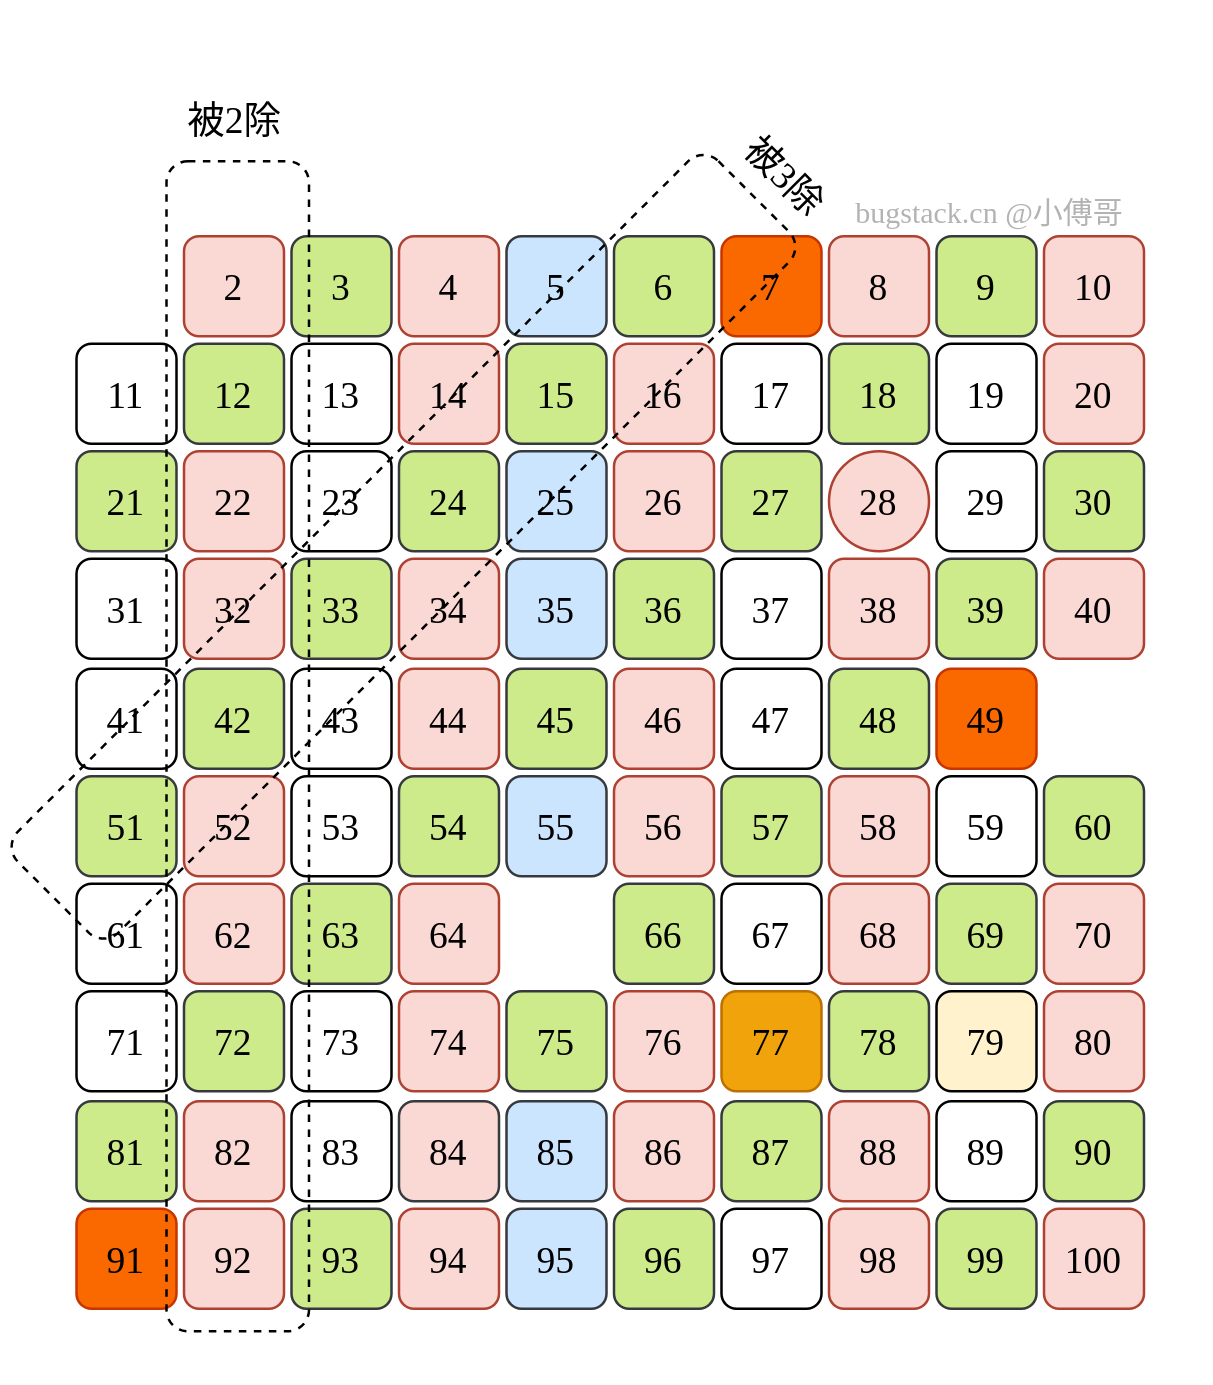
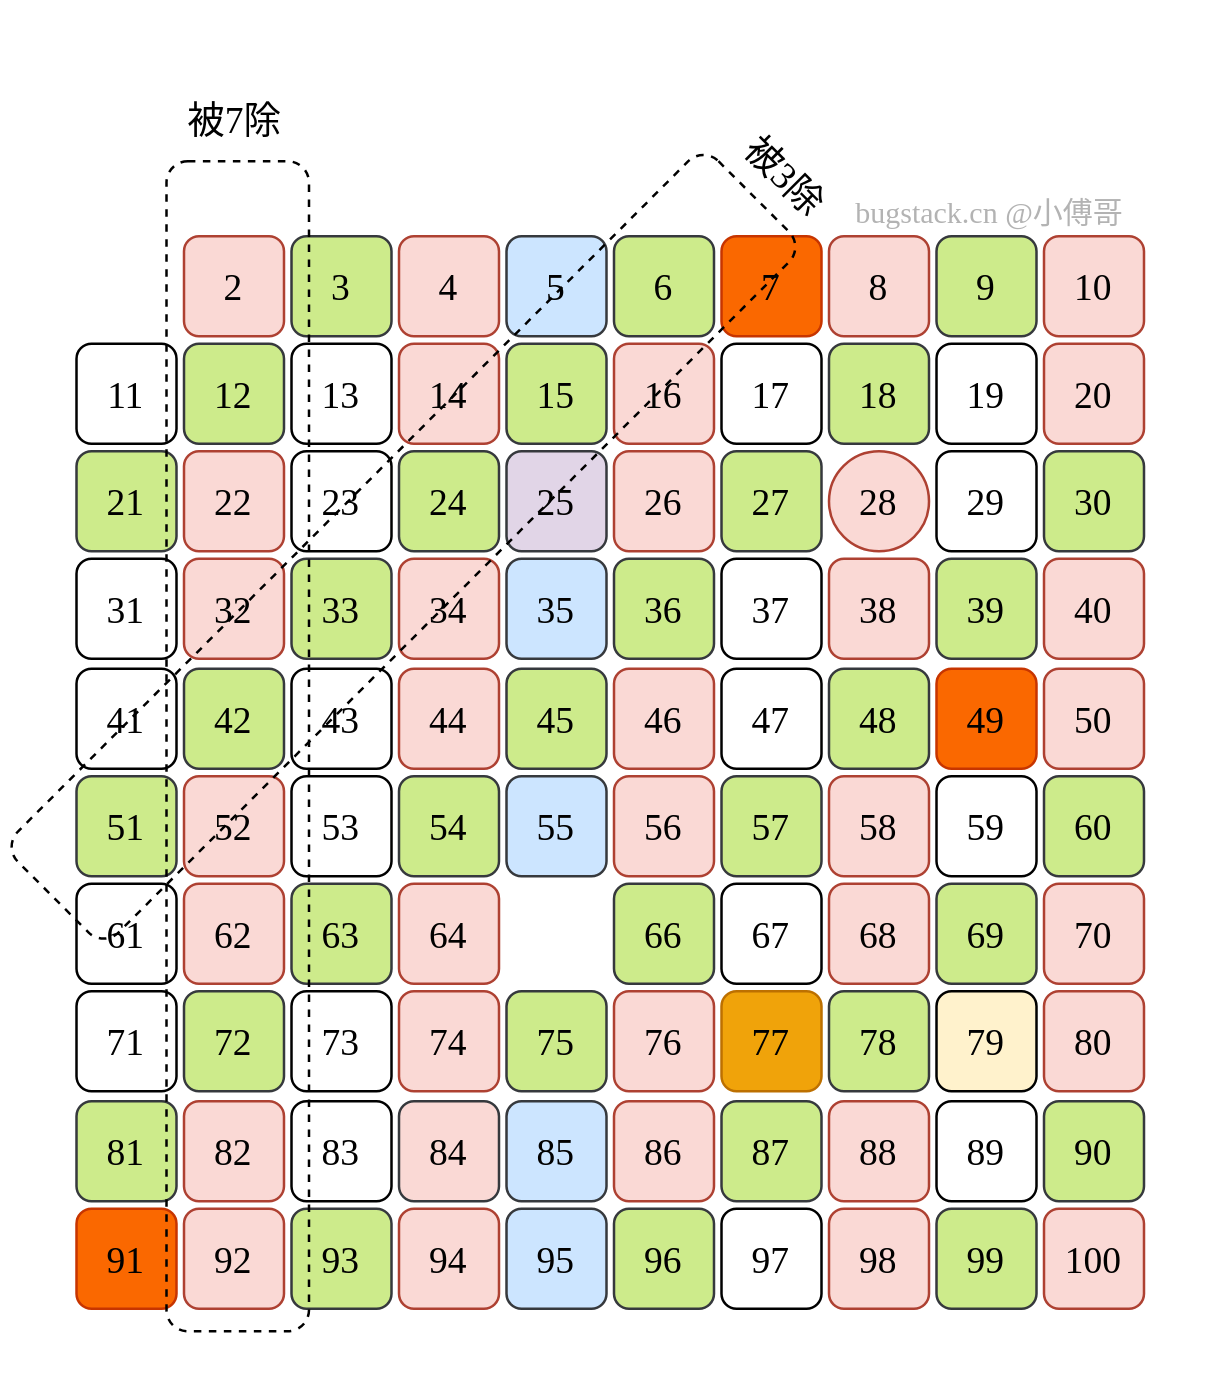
- <mxCell id="101" value="被2除" style="text;html=1;align=center;verticalAlign=middle;resizable=0;points=[];autosize=1;strokeColor=none;fillColor=none;fontSize=15;fontFamily=Comic Sans MS;" vertex="1" parent="1"><mxGeometry x="54.5" y="32" width="57" height="30" as="geometry" /></mxCell>
+ <mxCell id="101" value="被7除" style="text;html=1;align=center;verticalAlign=middle;resizable=0;points=[];autosize=1;strokeColor=none;fillColor=none;fontSize=15;fontFamily=Comic Sans MS;" vertex="1" parent="1"><mxGeometry x="54.5" y="32" width="57" height="30" as="geometry" /></mxCell>
- <mxCell id="25" value="25" style="rounded=1;whiteSpace=wrap;html=1;fontFamily=Comic Sans MS;fontSize=15;fillColor=#cce5ff;strokeColor=#36393d;" vertex="1" parent="1"><mxGeometry x="192" y="180" width="40" height="40" as="geometry" /></mxCell>
+ <mxCell id="25" value="25" style="rounded=1;whiteSpace=wrap;html=1;fontFamily=Comic Sans MS;fontSize=15;fillColor=#e1d5e7;strokeColor=#36393d;" vertex="1" parent="1"><mxGeometry x="192" y="180" width="40" height="40" as="geometry" /></mxCell>
+ <mxCell id="50" value="50" style="rounded=1;whiteSpace=wrap;html=1;fontFamily=Comic Sans MS;fontSize=15;fillColor=#fad9d5;strokeColor=#ae4132;" vertex="1" parent="1"><mxGeometry x="407" y="267" width="40" height="40" as="geometry" /></mxCell>
